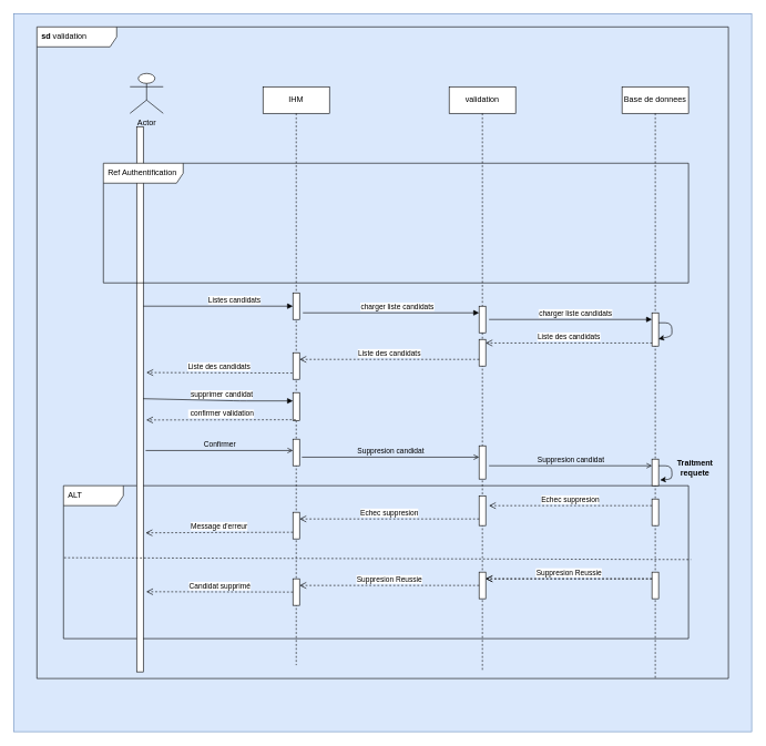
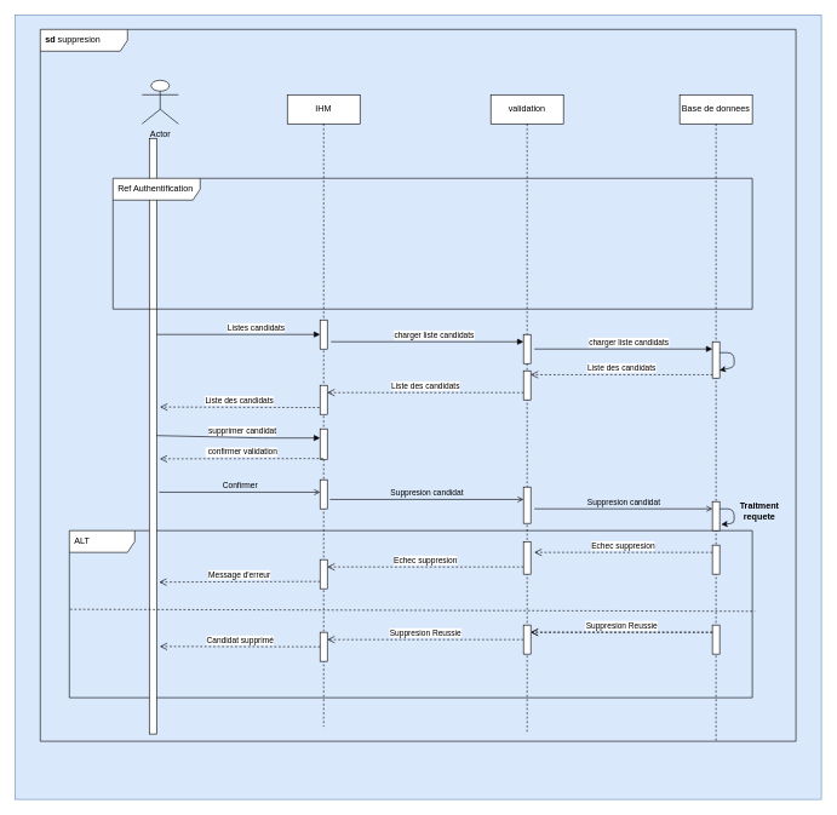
- <mxCell id="3" value="&lt;b&gt;sd&lt;/b&gt;&amp;nbsp;validation" style="shape=umlFrame;whiteSpace=wrap;html=1;width=120;height=30;boundedLbl=1;verticalAlign=middle;align=left;spacingLeft=5;" vertex="1" parent="1"><mxGeometry x="55" y="40" width="1040" height="980" as="geometry" /></mxCell>
+ <mxCell id="3" value="&lt;b&gt;sd&lt;/b&gt;&amp;nbsp;suppresion" style="shape=umlFrame;whiteSpace=wrap;html=1;width=120;height=30;boundedLbl=1;verticalAlign=middle;align=left;spacingLeft=5;" vertex="1" parent="1"><mxGeometry x="55" y="40" width="1040" height="980" as="geometry" /></mxCell>
